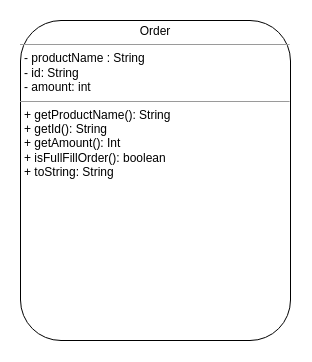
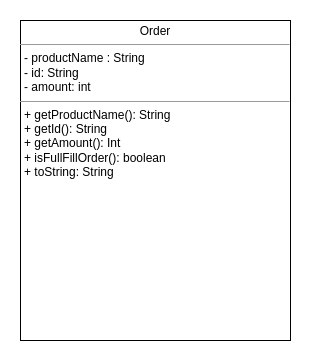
- <mxCell id="2" value="&lt;p style=&quot;margin: 0px ; margin-top: 4px ; text-align: center&quot;&gt;Order&lt;/p&gt;&lt;hr size=&quot;1&quot;&gt;&lt;p style=&quot;margin: 0px ; margin-left: 4px&quot;&gt;- productName : String&lt;br&gt;- id: String&lt;/p&gt;&lt;p style=&quot;margin: 0px ; margin-left: 4px&quot;&gt;- amount: int&lt;/p&gt;&lt;hr size=&quot;1&quot;&gt;&lt;p style=&quot;margin: 0px ; margin-left: 4px&quot;&gt;+ getProductName(): String&lt;br&gt;+ getId(): String&lt;/p&gt;&lt;p style=&quot;margin: 0px ; margin-left: 4px&quot;&gt;+ getAmount(): Int&lt;/p&gt;&lt;p style=&quot;margin: 0px ; margin-left: 4px&quot;&gt;+ isFullFillOrder(): boolean&lt;/p&gt;&lt;p style=&quot;margin: 0px ; margin-left: 4px&quot;&gt;+ toString: String&lt;/p&gt;" style="verticalAlign=top;align=left;overflow=fill;fontSize=12;fontFamily=Helvetica;html=1;rounded=1;" parent="1" vertex="1"><mxGeometry x="20" y="20" width="270" height="320" as="geometry" /></mxCell>
+ <mxCell id="2" value="&lt;p style=&quot;margin: 0px ; margin-top: 4px ; text-align: center&quot;&gt;Order&lt;/p&gt;&lt;hr size=&quot;1&quot;&gt;&lt;p style=&quot;margin: 0px ; margin-left: 4px&quot;&gt;- productName : String&lt;br&gt;- id: String&lt;/p&gt;&lt;p style=&quot;margin: 0px ; margin-left: 4px&quot;&gt;- amount: int&lt;/p&gt;&lt;hr size=&quot;1&quot;&gt;&lt;p style=&quot;margin: 0px ; margin-left: 4px&quot;&gt;+ getProductName(): String&lt;br&gt;+ getId(): String&lt;/p&gt;&lt;p style=&quot;margin: 0px ; margin-left: 4px&quot;&gt;+ getAmount(): Int&lt;/p&gt;&lt;p style=&quot;margin: 0px ; margin-left: 4px&quot;&gt;+ isFullFillOrder(): boolean&lt;/p&gt;&lt;p style=&quot;margin: 0px ; margin-left: 4px&quot;&gt;+ toString: String&lt;/p&gt;" style="verticalAlign=top;align=left;overflow=fill;fontSize=12;fontFamily=Helvetica;html=1;" parent="1" vertex="1"><mxGeometry x="20" y="20" width="270" height="320" as="geometry" /></mxCell>
